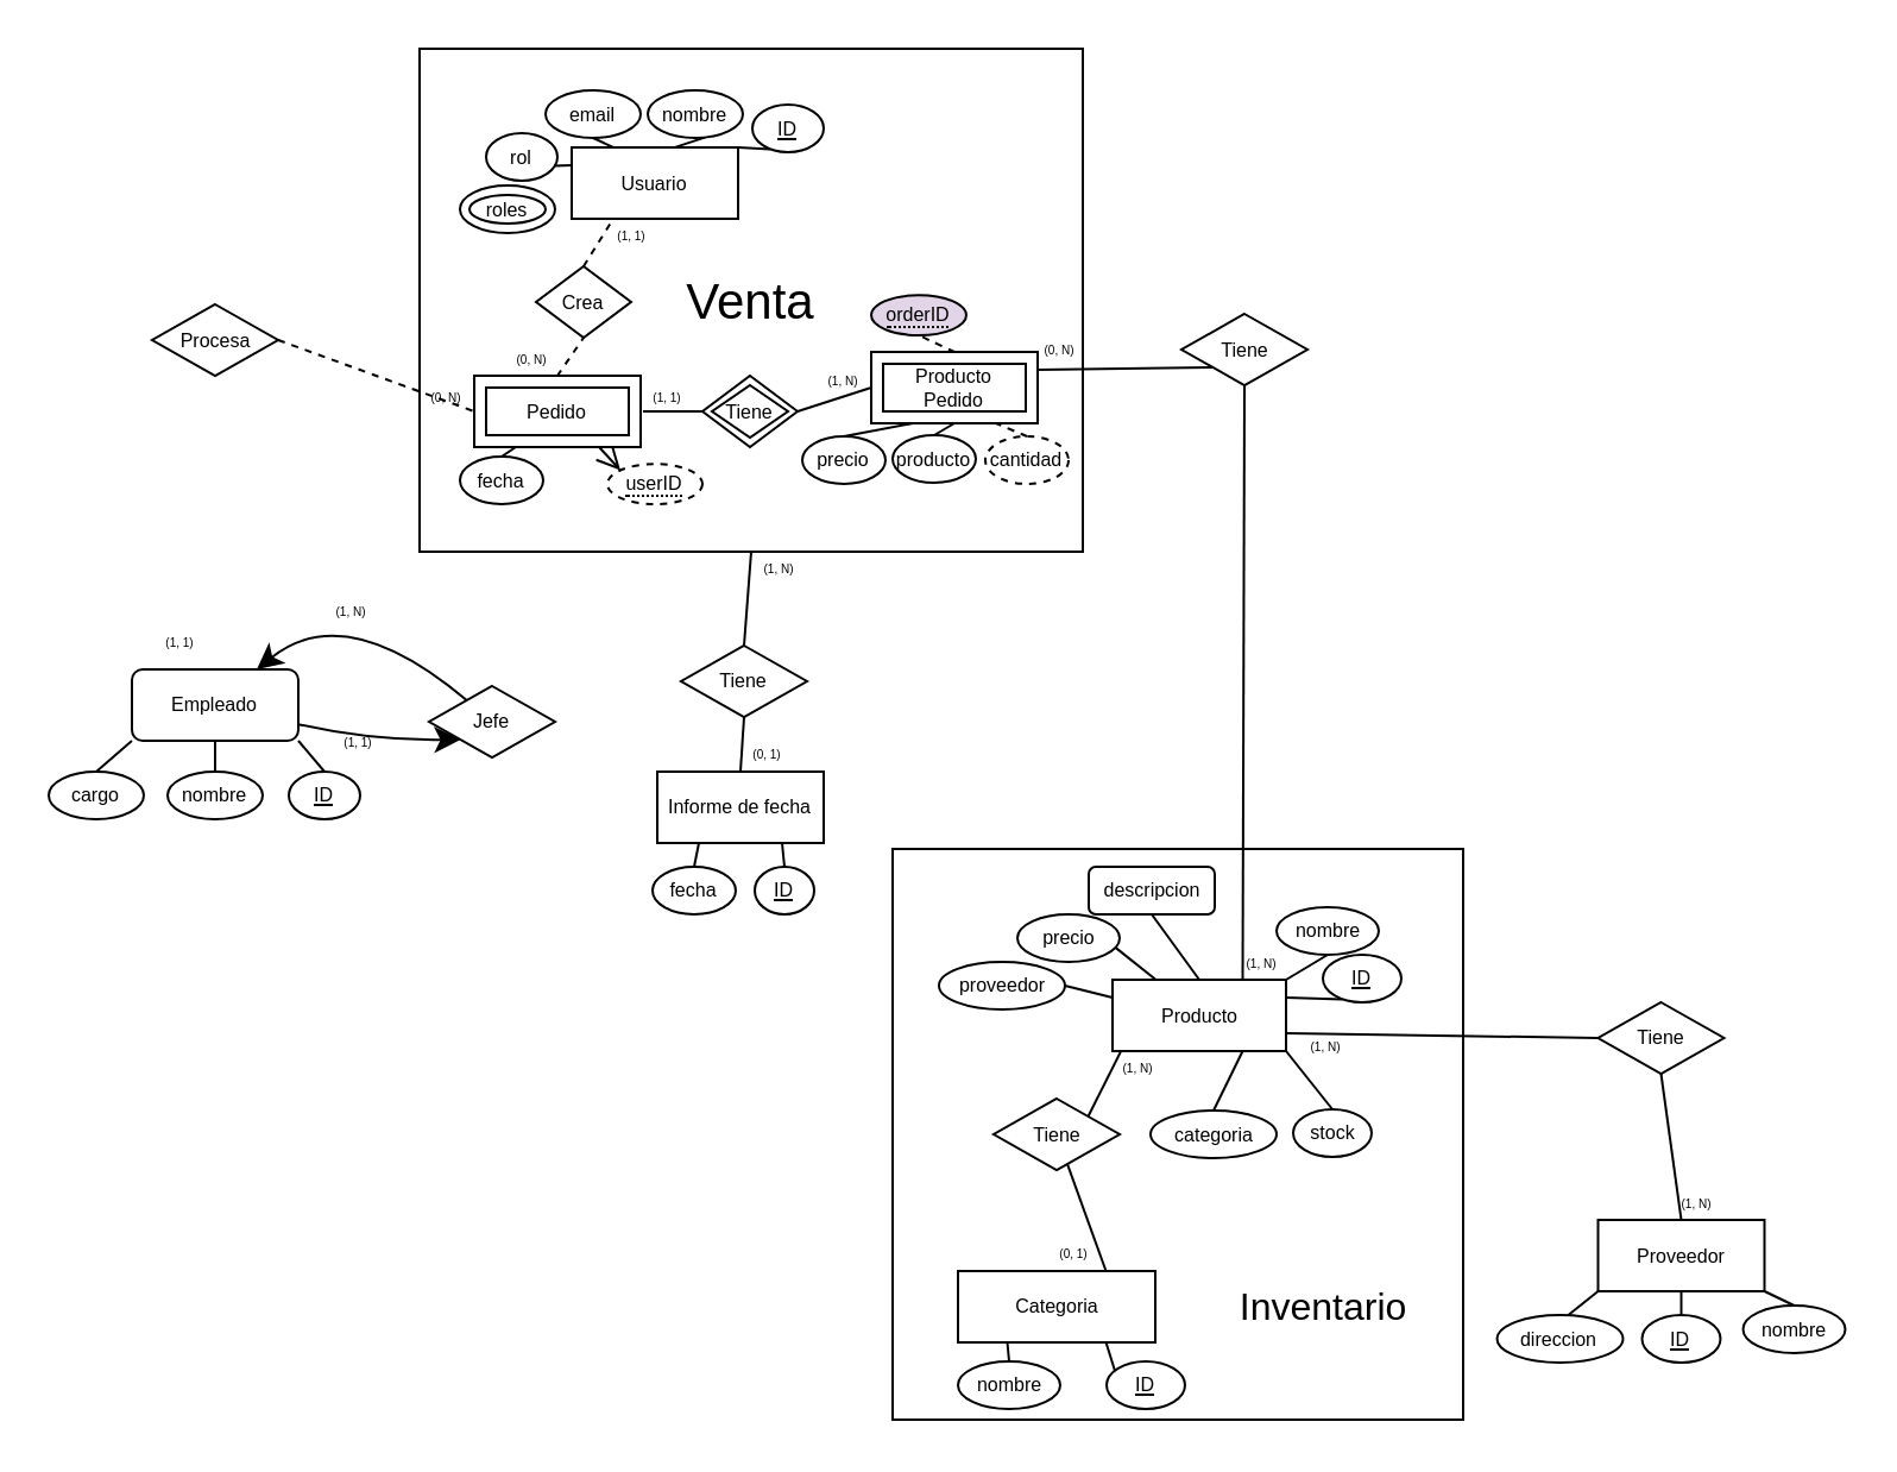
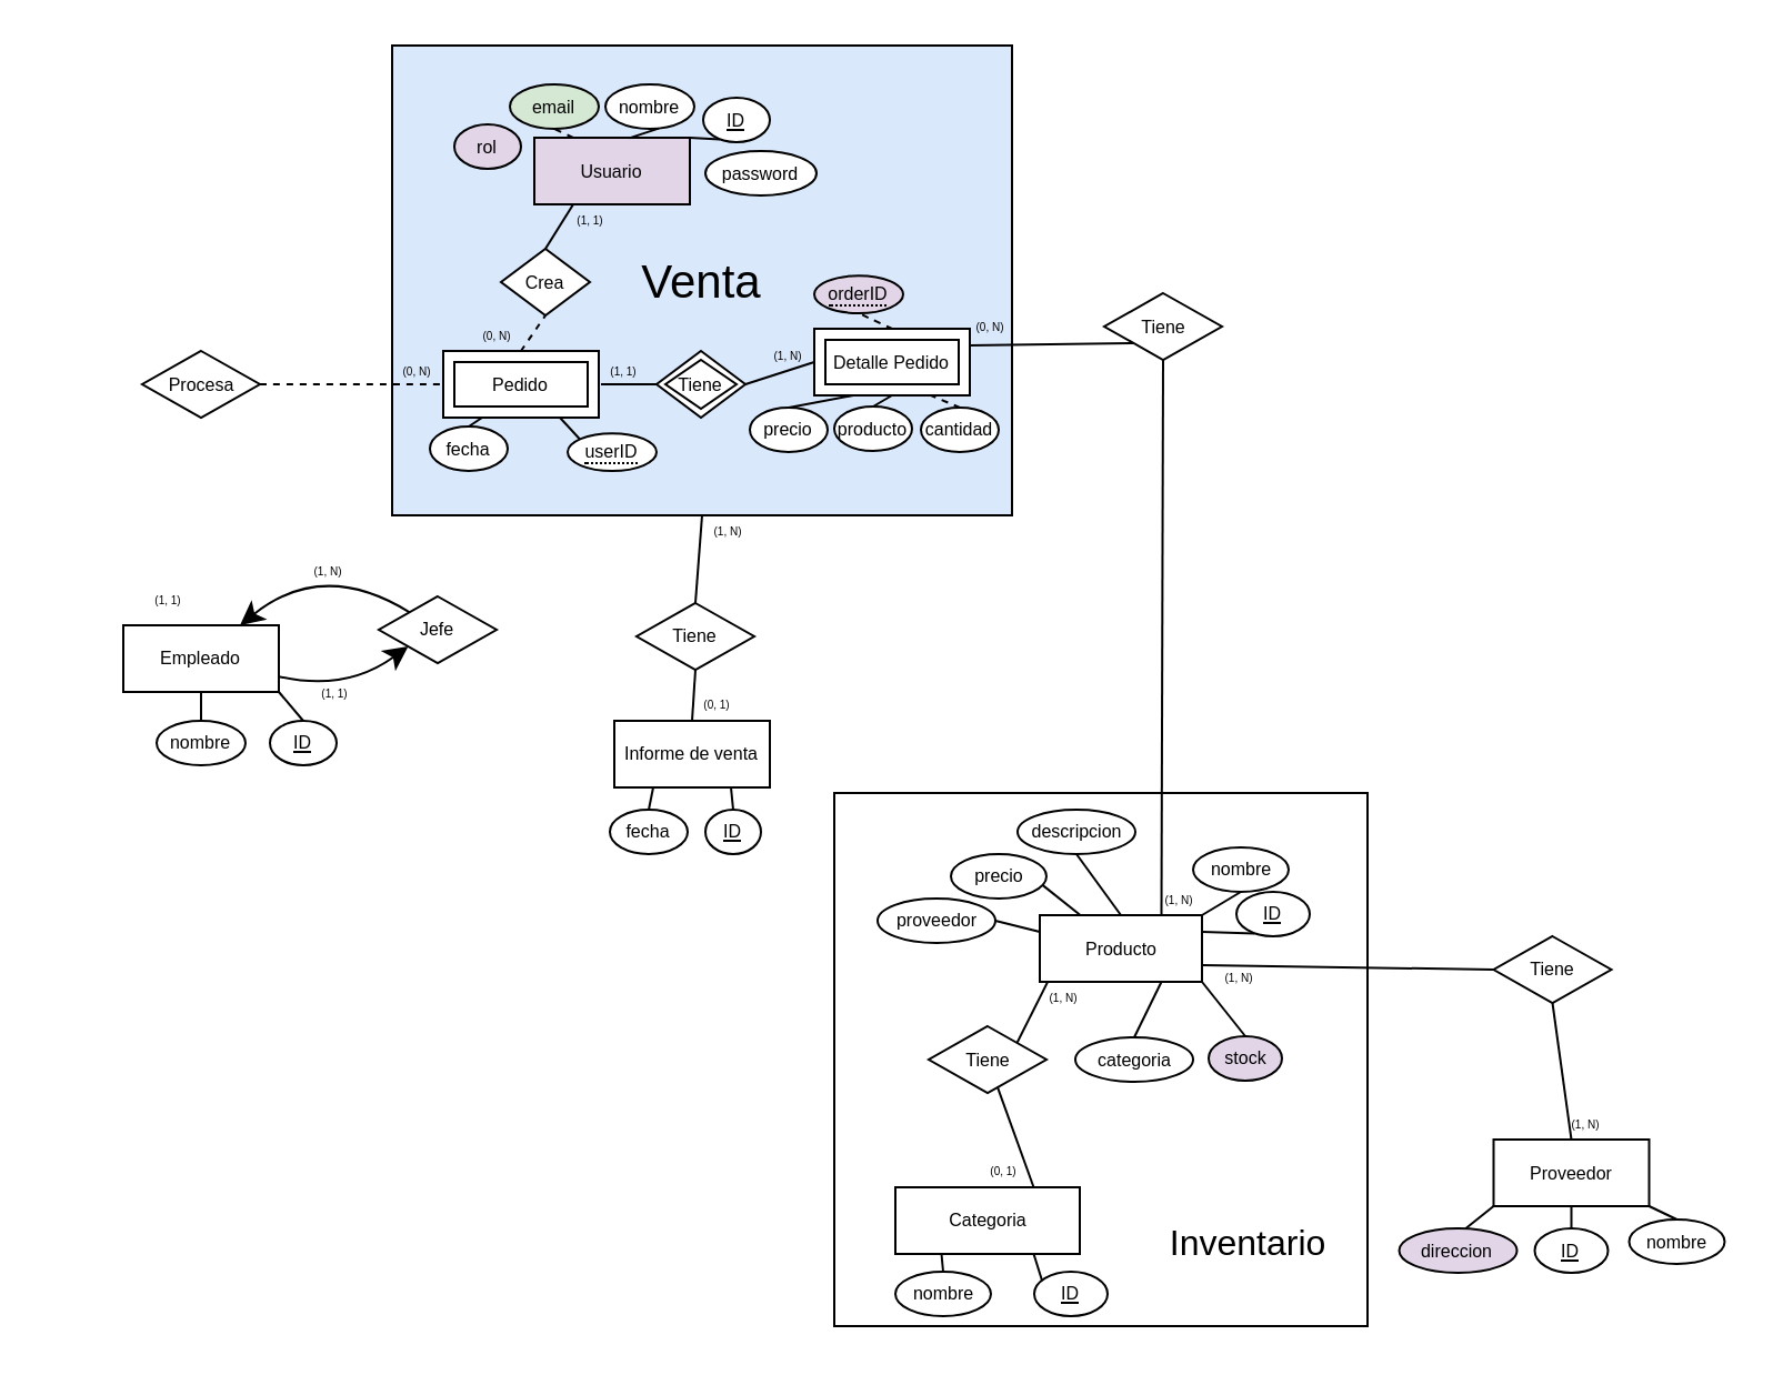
- <mxCell id="9" value="email" style="ellipse;whiteSpace=wrap;html=1;rounded=0;labelBackgroundColor=none;fontSize=8;shadow=0;" vertex="1" parent="1"><mxGeometry x="229" y="37.5" width="40" height="20" as="geometry" /></mxCell>
+ <mxCell id="9" value="email" style="ellipse;whiteSpace=wrap;html=1;rounded=0;labelBackgroundColor=none;fontSize=8;shadow=0;fillColor=#d5e8d4;" vertex="1" parent="1"><mxGeometry x="229" y="37.5" width="40" height="20" as="geometry" /></mxCell>
- <mxCell id="10" value="" style="endArrow=none;html=1;rounded=0;entryX=0.5;entryY=1;entryDx=0;entryDy=0;exitX=0.25;exitY=0;exitDx=0;exitDy=0;labelBackgroundColor=none;fontColor=default;shadow=0;" edge="1" parent="1" source="4" target="9"><mxGeometry width="50" height="50" relative="1" as="geometry"><mxPoint x="190" y="111.5" as="sourcePoint" /><mxPoint x="240" y="61.5" as="targetPoint" /></mxGeometry></mxCell>
+ <mxCell id="10" value="" style="endArrow=none;html=1;rounded=0;entryX=0.5;entryY=1;entryDx=0;entryDy=0;exitX=0.25;exitY=0;exitDx=0;exitDy=0;labelBackgroundColor=none;fontColor=default;shadow=0;dashed=1;" edge="1" parent="1" source="4" target="9"><mxGeometry width="50" height="50" relative="1" as="geometry"><mxPoint x="190" y="111.5" as="sourcePoint" /><mxPoint x="240" y="61.5" as="targetPoint" /></mxGeometry></mxCell>
- <mxCell id="12" value="rol" style="ellipse;whiteSpace=wrap;html=1;rounded=0;labelBackgroundColor=none;fontSize=8;shadow=0;" vertex="1" parent="1"><mxGeometry x="204" y="55.5" width="30" height="20" as="geometry" /></mxCell>
+ <mxCell id="12" value="rol" style="ellipse;whiteSpace=wrap;html=1;rounded=0;labelBackgroundColor=none;fontSize=8;shadow=0;fillColor=#e1d5e7;" vertex="1" parent="1"><mxGeometry x="204" y="55.5" width="30" height="20" as="geometry" /></mxCell>
- <mxCell id="13" value="" style="endArrow=none;html=1;rounded=0;entryX=0.955;entryY=0.69;entryDx=0;entryDy=0;entryPerimeter=0;exitX=0;exitY=0.25;exitDx=0;exitDy=0;labelBackgroundColor=none;fontColor=default;shadow=0;" edge="1" parent="1" source="4" target="12"><mxGeometry width="50" height="50" relative="1" as="geometry"><mxPoint x="260" y="151.5" as="sourcePoint" /><mxPoint x="310" y="101.5" as="targetPoint" /></mxGeometry></mxCell>
- <mxCell id="4" value="Usuario" style="rounded=0;whiteSpace=wrap;html=1;fontSize=8;labelBackgroundColor=none;shadow=0;" vertex="1" parent="1"><mxGeometry x="240" y="61.5" width="70" height="30" as="geometry" /></mxCell>
+ <mxCell id="4" value="Usuario" style="rounded=0;whiteSpace=wrap;html=1;fontSize=8;labelBackgroundColor=none;shadow=0;fillColor=#e1d5e7;" vertex="1" parent="1"><mxGeometry x="240" y="61.5" width="70" height="30" as="geometry" /></mxCell>
+ <mxCell id="11" value="&lt;font style=&quot;font-size: 8px;&quot;&gt;password&lt;/font&gt;" style="ellipse;whiteSpace=wrap;html=1;rounded=0;labelBackgroundColor=none;fontSize=8;shadow=0;" vertex="1" parent="1"><mxGeometry x="317" y="67.5" width="50" height="20" as="geometry" /></mxCell>
- <mxCell id="34" value="roles" style="ellipse;shape=doubleEllipse;whiteSpace=wrap;html=1;fontSize=8;rounded=0;labelBackgroundColor=none;shadow=0;" vertex="1" parent="1"><mxGeometry x="193" y="77.5" width="40" height="20" as="geometry" /></mxCell>
- <mxCell id="53" value="" style="endArrow=none;html=1;rounded=0;fontSize=12;startSize=8;endSize=8;curved=1;entryX=0.25;entryY=1;entryDx=0;entryDy=0;exitX=0.5;exitY=0;exitDx=0;exitDy=0;shadow=0;dashed=1;" edge="1" parent="1" source="52" target="4"><mxGeometry width="50" height="50" relative="1" as="geometry"><mxPoint x="225" y="151.5" as="sourcePoint" /><mxPoint x="275" y="101.5" as="targetPoint" /></mxGeometry></mxCell>
+ <mxCell id="53" value="" style="endArrow=none;html=1;rounded=0;fontSize=12;startSize=8;endSize=8;curved=1;entryX=0.25;entryY=1;entryDx=0;entryDy=0;exitX=0.5;exitY=0;exitDx=0;exitDy=0;shadow=0;" edge="1" parent="1" source="52" target="4"><mxGeometry width="50" height="50" relative="1" as="geometry"><mxPoint x="225" y="151.5" as="sourcePoint" /><mxPoint x="275" y="101.5" as="targetPoint" /></mxGeometry></mxCell>
- <mxCell id="3" value="Venta" style="whiteSpace=wrap;html=1;align=center;fontSize=21;shadow=0;" vertex="1" parent="1"><mxGeometry x="176" y="20" width="279" height="211.5" as="geometry" /></mxCell>
+ <mxCell id="3" value="Venta" style="whiteSpace=wrap;html=1;align=center;fontSize=21;shadow=0;fillColor=#dae8fc;" vertex="1" parent="1"><mxGeometry x="176" y="20" width="279" height="211.5" as="geometry" /></mxCell>
- <mxCell id="104" value="Procesa" style="shape=rhombus;perimeter=rhombusPerimeter;whiteSpace=wrap;html=1;align=center;fontSize=8;shadow=0;" vertex="1" parent="1"><mxGeometry x="63.5" y="127.5" width="53" height="30" as="geometry" /></mxCell>
+ <mxCell id="104" value="Procesa" style="shape=rhombus;perimeter=rhombusPerimeter;whiteSpace=wrap;html=1;align=center;fontSize=8;shadow=0;" vertex="1" parent="1"><mxGeometry x="63.5" y="157.5" width="53" height="30" as="geometry" /></mxCell>
- <mxCell id="42" value="Producto Pedido" style="shape=ext;margin=3;double=1;whiteSpace=wrap;html=1;align=center;fontSize=8;shadow=0;" vertex="1" parent="1"><mxGeometry x="366" y="147.5" width="70" height="30" as="geometry" /></mxCell>
+ <mxCell id="42" value="Detalle Pedido" style="shape=ext;margin=3;double=1;whiteSpace=wrap;html=1;align=center;fontSize=8;shadow=0;" vertex="1" parent="1"><mxGeometry x="366" y="147.5" width="70" height="30" as="geometry" /></mxCell>
- <mxCell id="43" value="cantidad" style="ellipse;whiteSpace=wrap;html=1;align=center;fontSize=8;shadow=0;dashed=1;" vertex="1" parent="1"><mxGeometry x="414" y="183" width="35" height="20" as="geometry" /></mxCell>
+ <mxCell id="43" value="cantidad" style="ellipse;whiteSpace=wrap;html=1;align=center;fontSize=8;shadow=0;" vertex="1" parent="1"><mxGeometry x="414" y="183" width="35" height="20" as="geometry" /></mxCell>
- <mxCell id="39" value="" style="endArrow=open;html=1;rounded=0;fontSize=12;startSize=8;endSize=8;curved=1;exitX=0.75;exitY=1;exitDx=0;exitDy=0;entryX=0;entryY=0;entryDx=0;entryDy=0;shadow=0;" edge="1" parent="1" source="76" target="81"><mxGeometry width="50" height="50" relative="1" as="geometry"><mxPoint x="252.5" y="187.5" as="sourcePoint" /><mxPoint x="270.75" y="194.13" as="targetPoint" /></mxGeometry></mxCell>
+ <mxCell id="39" value="" style="endArrow=none;html=1;rounded=0;fontSize=12;startSize=8;endSize=8;curved=1;exitX=0.75;exitY=1;exitDx=0;exitDy=0;entryX=0;entryY=0;entryDx=0;entryDy=0;shadow=0;" edge="1" parent="1" source="76" target="81"><mxGeometry width="50" height="50" relative="1" as="geometry"><mxPoint x="252.5" y="187.5" as="sourcePoint" /><mxPoint x="270.75" y="194.13" as="targetPoint" /></mxGeometry></mxCell>
- <mxCell id="81" value="&lt;span style=&quot;border-bottom: 1px dotted; font-size: 8px;&quot;&gt;userID&lt;/span&gt;" style="ellipse;whiteSpace=wrap;html=1;align=center;fontSize=8;shadow=0;dashed=1;" vertex="1" parent="1"><mxGeometry x="255" y="194.63" width="40" height="16.87" as="geometry" /></mxCell>
+ <mxCell id="81" value="&lt;span style=&quot;border-bottom: 1px dotted; font-size: 8px;&quot;&gt;userID&lt;/span&gt;" style="ellipse;whiteSpace=wrap;html=1;align=center;fontSize=8;shadow=0;" vertex="1" parent="1"><mxGeometry x="255" y="194.63" width="40" height="16.87" as="geometry" /></mxCell>
- <mxCell id="93" value="Empleado" style="whiteSpace=wrap;html=1;fontSize=8;labelBackgroundColor=none;shadow=0;rounded=1;" vertex="1" parent="1"><mxGeometry x="55" y="281" width="70" height="30" as="geometry" /></mxCell>
+ <mxCell id="93" value="Empleado" style="rounded=0;whiteSpace=wrap;html=1;fontSize=8;labelBackgroundColor=none;shadow=0;" vertex="1" parent="1"><mxGeometry x="55" y="281" width="70" height="30" as="geometry" /></mxCell>
- <mxCell id="101" value="Jefe" style="shape=rhombus;perimeter=rhombusPerimeter;whiteSpace=wrap;html=1;align=center;fontSize=8;shadow=0;" vertex="1" parent="1"><mxGeometry x="180" y="288" width="53" height="30" as="geometry" /></mxCell>
+ <mxCell id="101" value="Jefe" style="shape=rhombus;perimeter=rhombusPerimeter;whiteSpace=wrap;html=1;align=center;fontSize=8;shadow=0;" vertex="1" parent="1"><mxGeometry x="170" y="268" width="53" height="30" as="geometry" /></mxCell>
- <mxCell id="97" value="" style="endArrow=none;html=1;rounded=0;fontSize=12;startSize=8;endSize=8;curved=1;exitX=0.5;exitY=0;exitDx=0;exitDy=0;entryX=0;entryY=1;entryDx=0;entryDy=0;" edge="1" parent="1" source="96" target="93"><mxGeometry width="50" height="50" relative="1" as="geometry"><mxPoint x="20" y="271" as="sourcePoint" /><mxPoint x="70" y="221" as="targetPoint" /></mxGeometry></mxCell>
- <mxCell id="96" value="&lt;font style=&quot;font-size: 8px;&quot;&gt;cargo&lt;/font&gt;" style="ellipse;whiteSpace=wrap;html=1;rounded=0;labelBackgroundColor=none;fontSize=8;shadow=0;" vertex="1" parent="1"><mxGeometry x="20" y="324" width="40" height="20" as="geometry" /></mxCell>
- <mxCell id="57" value="Informe de fecha" style="whiteSpace=wrap;html=1;align=center;fontSize=8;shadow=0;" vertex="1" parent="1"><mxGeometry x="276" y="324" width="70" height="30" as="geometry" /></mxCell>
+ <mxCell id="57" value="Informe de venta" style="whiteSpace=wrap;html=1;align=center;fontSize=8;shadow=0;" vertex="1" parent="1"><mxGeometry x="276" y="324" width="70" height="30" as="geometry" /></mxCell>
- <mxCell id="19" value="descripcion" style="whiteSpace=wrap;html=1;labelBackgroundColor=none;fontSize=8;shadow=0;rounded=1;" vertex="1" parent="1"><mxGeometry x="457.5" y="364" width="53" height="20" as="geometry" /></mxCell>
+ <mxCell id="19" value="descripcion" style="ellipse;whiteSpace=wrap;html=1;rounded=0;labelBackgroundColor=none;fontSize=8;shadow=0;" vertex="1" parent="1"><mxGeometry x="457.5" y="364" width="53" height="20" as="geometry" /></mxCell>
- <mxCell id="21" value="&lt;font style=&quot;font-size: 8px;&quot;&gt;stock&lt;/font&gt;" style="ellipse;whiteSpace=wrap;html=1;rounded=0;labelBackgroundColor=none;fontSize=8;shadow=0;" vertex="1" parent="1"><mxGeometry x="543.5" y="466" width="33" height="20" as="geometry" /></mxCell>
+ <mxCell id="21" value="&lt;font style=&quot;font-size: 8px;&quot;&gt;stock&lt;/font&gt;" style="ellipse;whiteSpace=wrap;html=1;rounded=0;labelBackgroundColor=none;fontSize=8;shadow=0;fillColor=#e1d5e7;" vertex="1" parent="1"><mxGeometry x="543.5" y="466" width="33" height="20" as="geometry" /></mxCell>
- <mxCell id="106" value="Inventario" style="text;html=1;align=center;verticalAlign=middle;resizable=0;points=[];autosize=1;strokeColor=none;fillColor=none;fontSize=16;" vertex="1" parent="1"><mxGeometry x="510.5" y="534" width="90" height="30" as="geometry" /></mxCell>
+ <mxCell id="106" value="Inventario" style="text;html=1;align=center;verticalAlign=middle;resizable=0;points=[];autosize=1;strokeColor=none;fillColor=none;fontSize=16;" vertex="1" parent="1"><mxGeometry x="515.5" y="544" width="90" height="30" as="geometry" /></mxCell>
- <mxCell id="63" value="direccion" style="ellipse;whiteSpace=wrap;html=1;rounded=0;labelBackgroundColor=none;fontSize=8;shadow=0;" vertex="1" parent="1"><mxGeometry x="629.25" y="552.5" width="53" height="20" as="geometry" /></mxCell>
+ <mxCell id="63" value="direccion" style="ellipse;whiteSpace=wrap;html=1;rounded=0;labelBackgroundColor=none;fontSize=8;shadow=0;fillColor=#e1d5e7;" vertex="1" parent="1"><mxGeometry x="629.25" y="552.5" width="53" height="20" as="geometry" /></mxCell>
